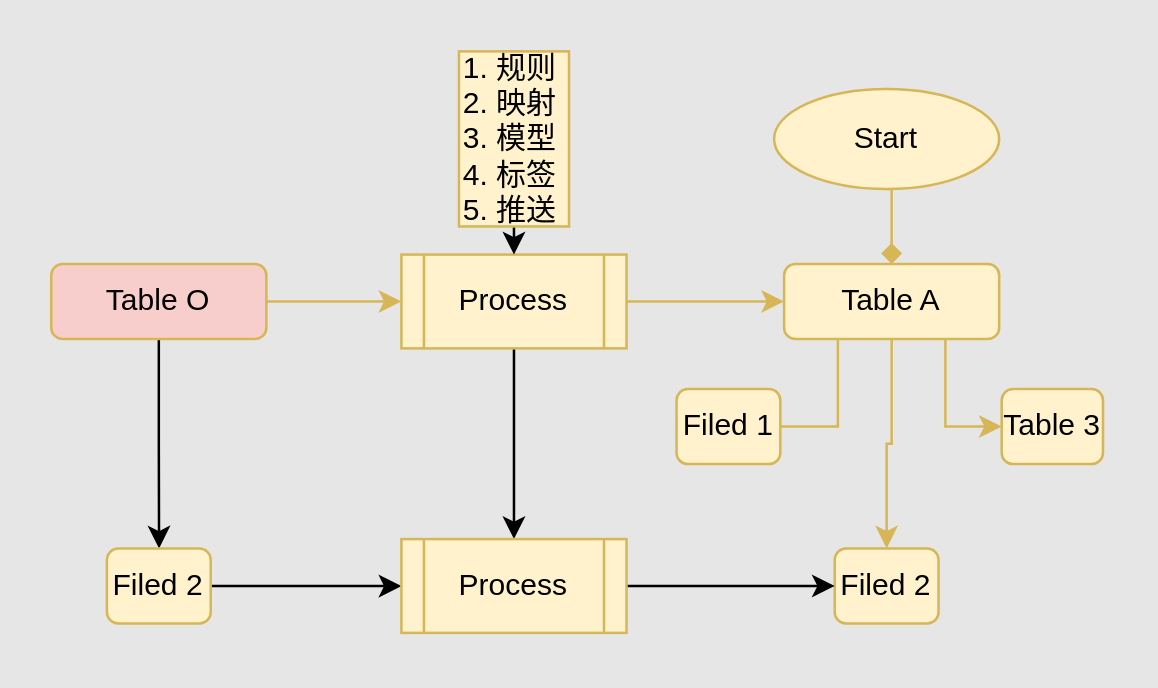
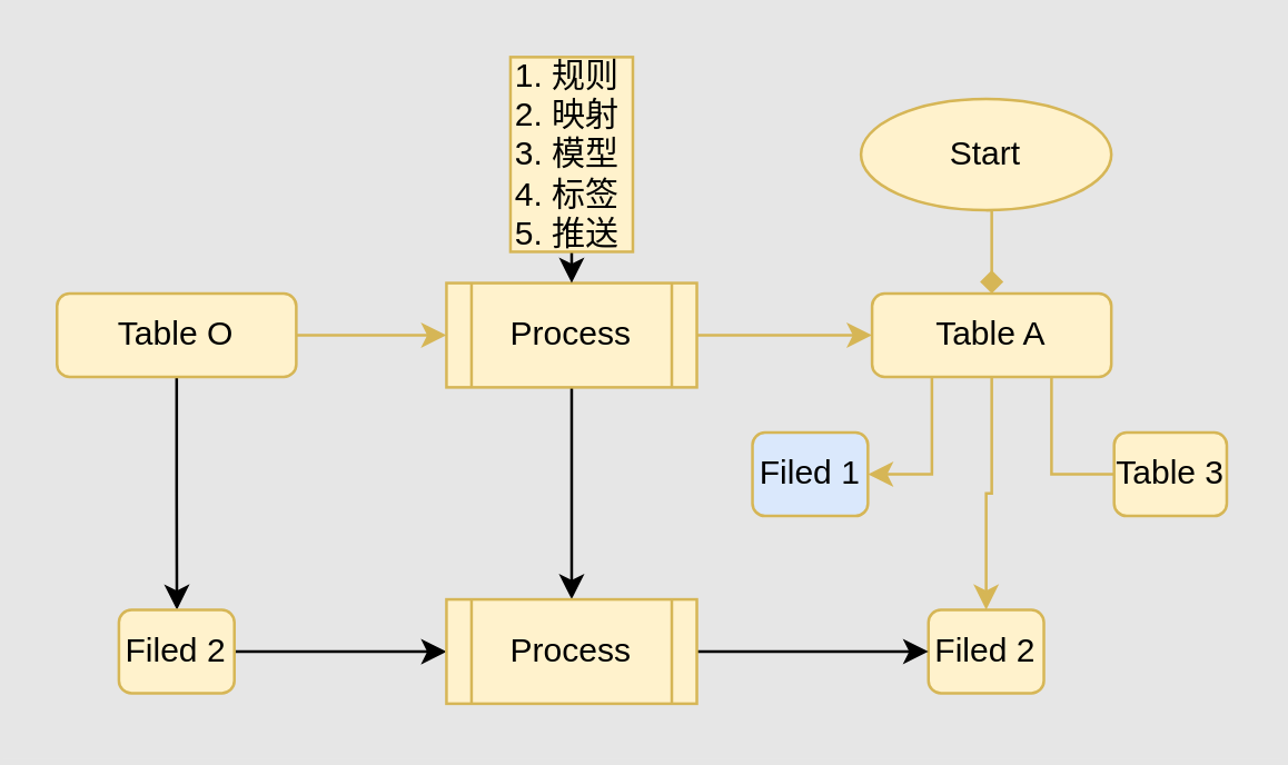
- <mxCell id="13" value="Table O" style="rounded=1;whiteSpace=wrap;html=1;fillColor=#f8cecc;strokeColor=#d6b656;" vertex="1" parent="1"><mxGeometry x="20" y="105" width="86" height="30" as="geometry" /></mxCell>
+ <mxCell id="13" value="Table O" style="rounded=1;whiteSpace=wrap;html=1;fillColor=#fff2cc;strokeColor=#d6b656;" vertex="1" parent="1"><mxGeometry x="20" y="105" width="86" height="30" as="geometry" /></mxCell>
- <mxCell id="8" value="Filed 1" style="rounded=1;whiteSpace=wrap;html=1;fillColor=#fff2cc;strokeColor=#d6b656;" vertex="1" parent="1"><mxGeometry x="270" y="155" width="41.5" height="30" as="geometry" /></mxCell>
+ <mxCell id="8" value="Filed 1" style="rounded=1;whiteSpace=wrap;html=1;fillColor=#dae8fc;strokeColor=#d6b656;" vertex="1" parent="1"><mxGeometry x="270" y="155" width="41.5" height="30" as="geometry" /></mxCell>
- <mxCell id="5" style="edgeStyle=orthogonalEdgeStyle;rounded=0;orthogonalLoop=1;jettySize=auto;html=1;exitX=0.25;exitY=1;exitDx=0;exitDy=0;entryX=1;entryY=0.5;entryDx=0;entryDy=0;fillColor=#fff2cc;strokeColor=#d6b656;endArrow=none;" edge="1" parent="1" source="7" target="8"><mxGeometry relative="1" as="geometry" /></mxCell>
+ <mxCell id="5" style="edgeStyle=orthogonalEdgeStyle;rounded=0;orthogonalLoop=1;jettySize=auto;html=1;exitX=0.25;exitY=1;exitDx=0;exitDy=0;entryX=1;entryY=0.5;entryDx=0;entryDy=0;fillColor=#fff2cc;strokeColor=#d6b656;" edge="1" parent="1" source="7" target="8"><mxGeometry relative="1" as="geometry" /></mxCell>
- <mxCell id="6" style="edgeStyle=orthogonalEdgeStyle;rounded=0;orthogonalLoop=1;jettySize=auto;html=1;exitX=0.75;exitY=1;exitDx=0;exitDy=0;entryX=0;entryY=0.5;entryDx=0;entryDy=0;fillColor=#fff2cc;strokeColor=#d6b656;" edge="1" parent="1" source="7" target="10"><mxGeometry relative="1" as="geometry"><mxPoint x="390" y="175" as="targetPoint" /></mxGeometry></mxCell>
+ <mxCell id="6" style="edgeStyle=orthogonalEdgeStyle;rounded=0;orthogonalLoop=1;jettySize=auto;html=1;exitX=0.75;exitY=1;exitDx=0;exitDy=0;entryX=0;entryY=0.5;entryDx=0;entryDy=0;fillColor=#fff2cc;strokeColor=#d6b656;endArrow=none;" edge="1" parent="1" source="7" target="10"><mxGeometry relative="1" as="geometry"><mxPoint x="390" y="175" as="targetPoint" /></mxGeometry></mxCell>
